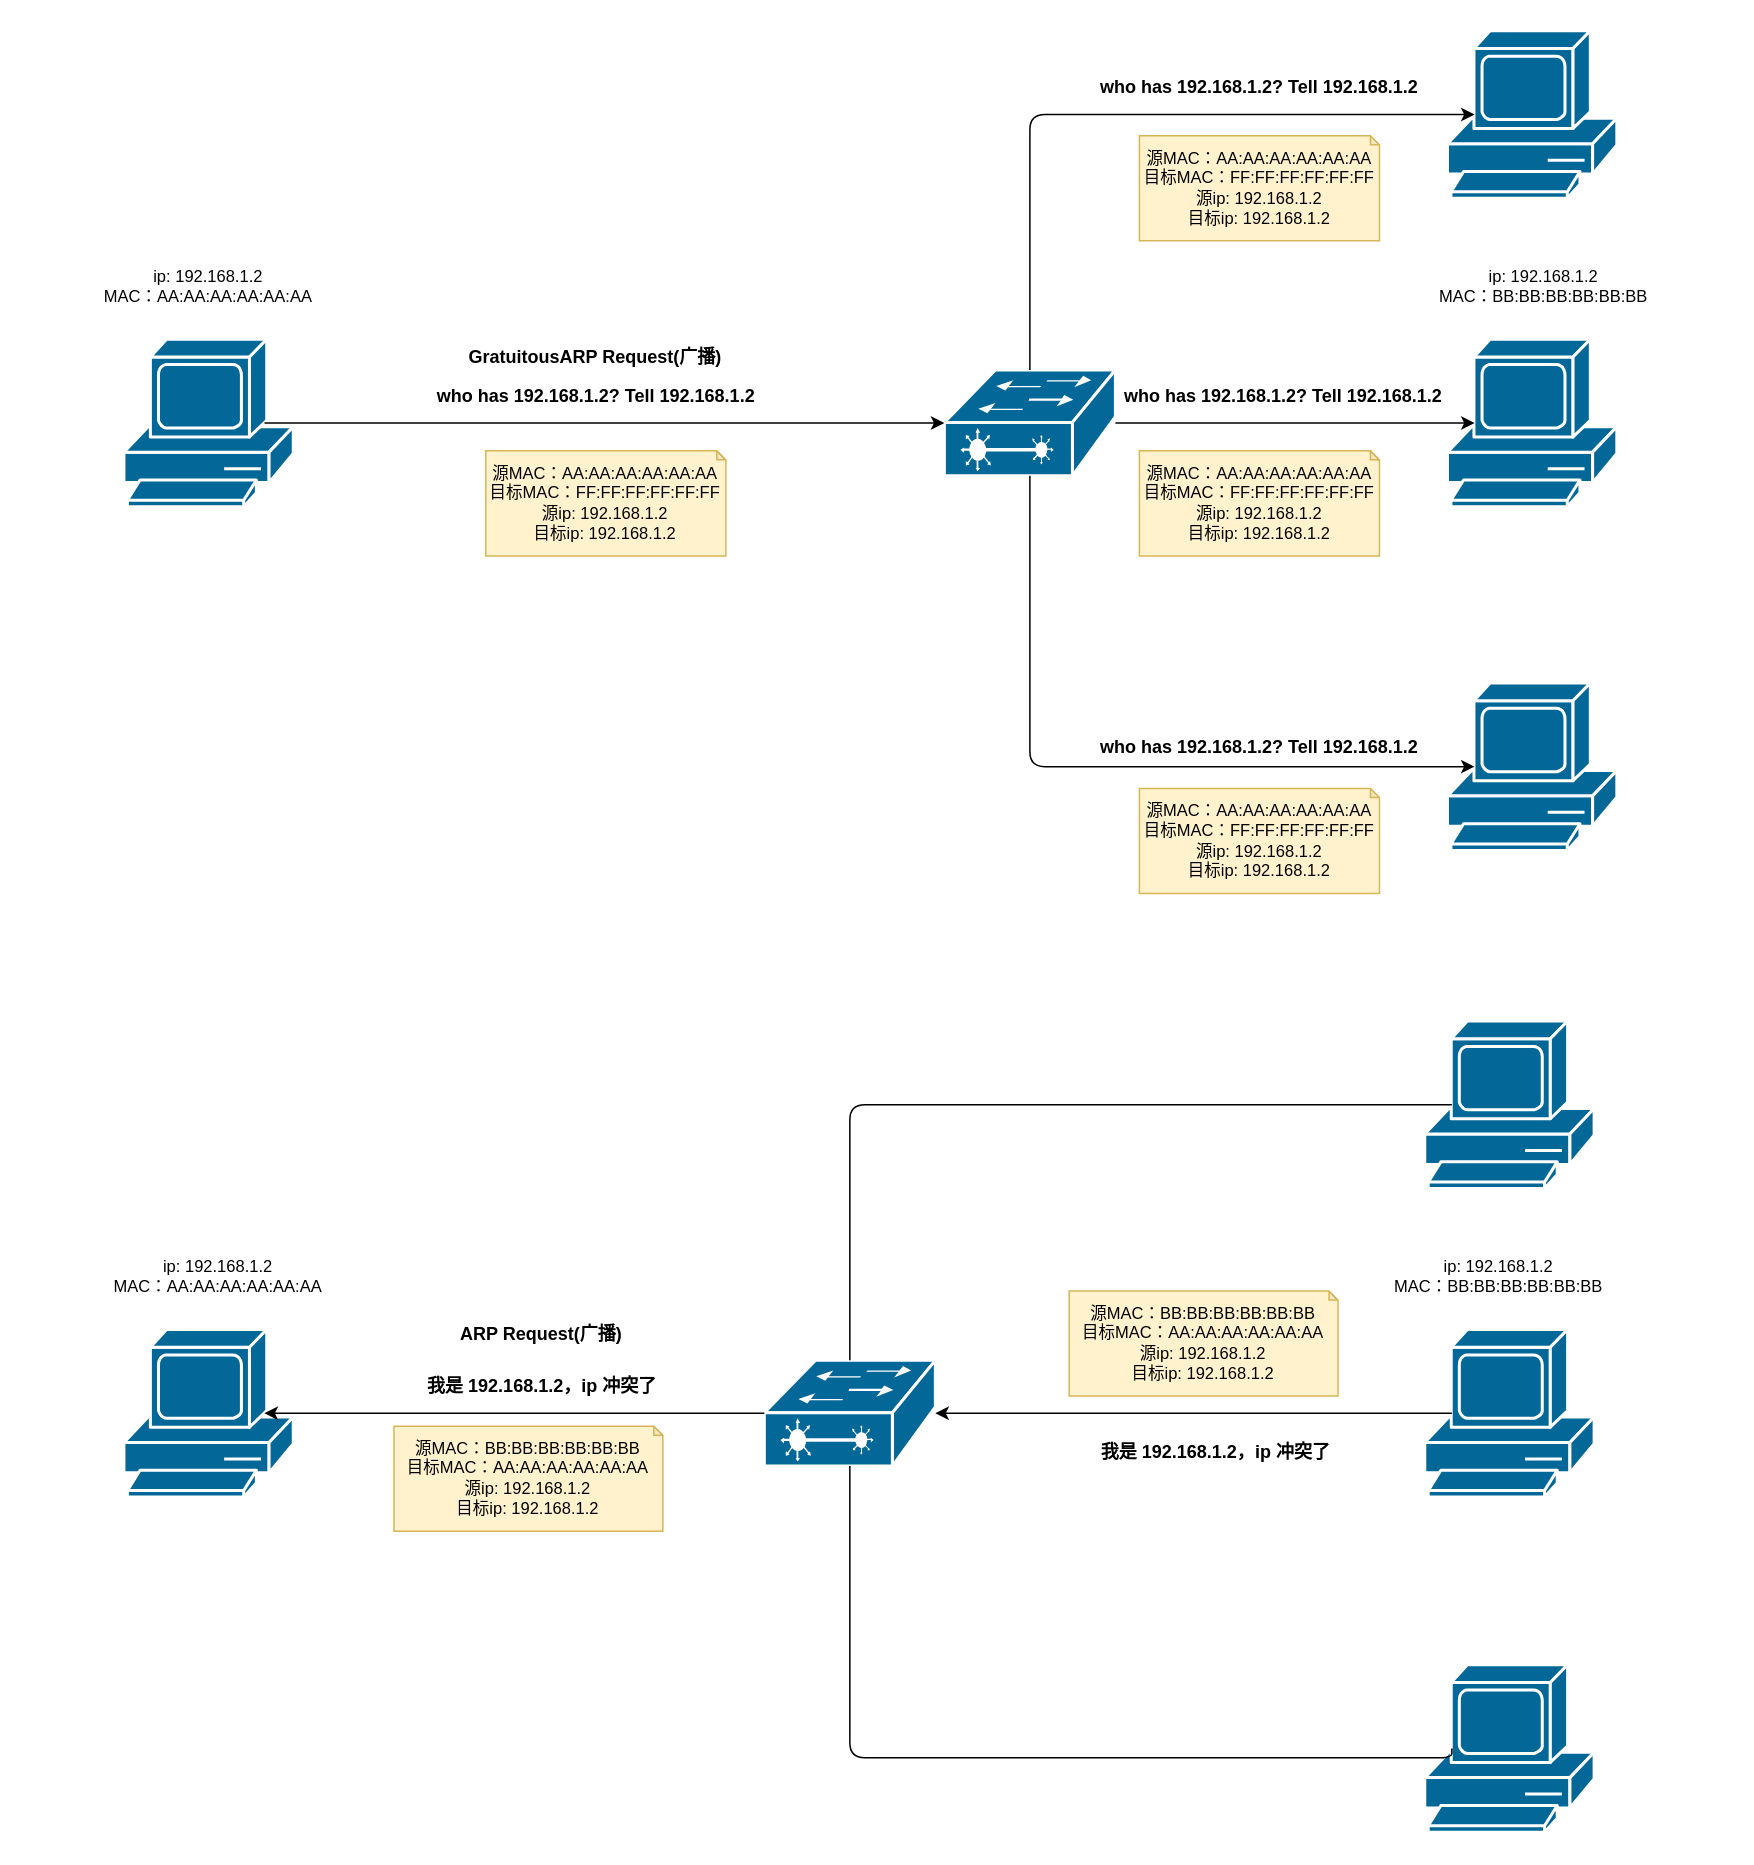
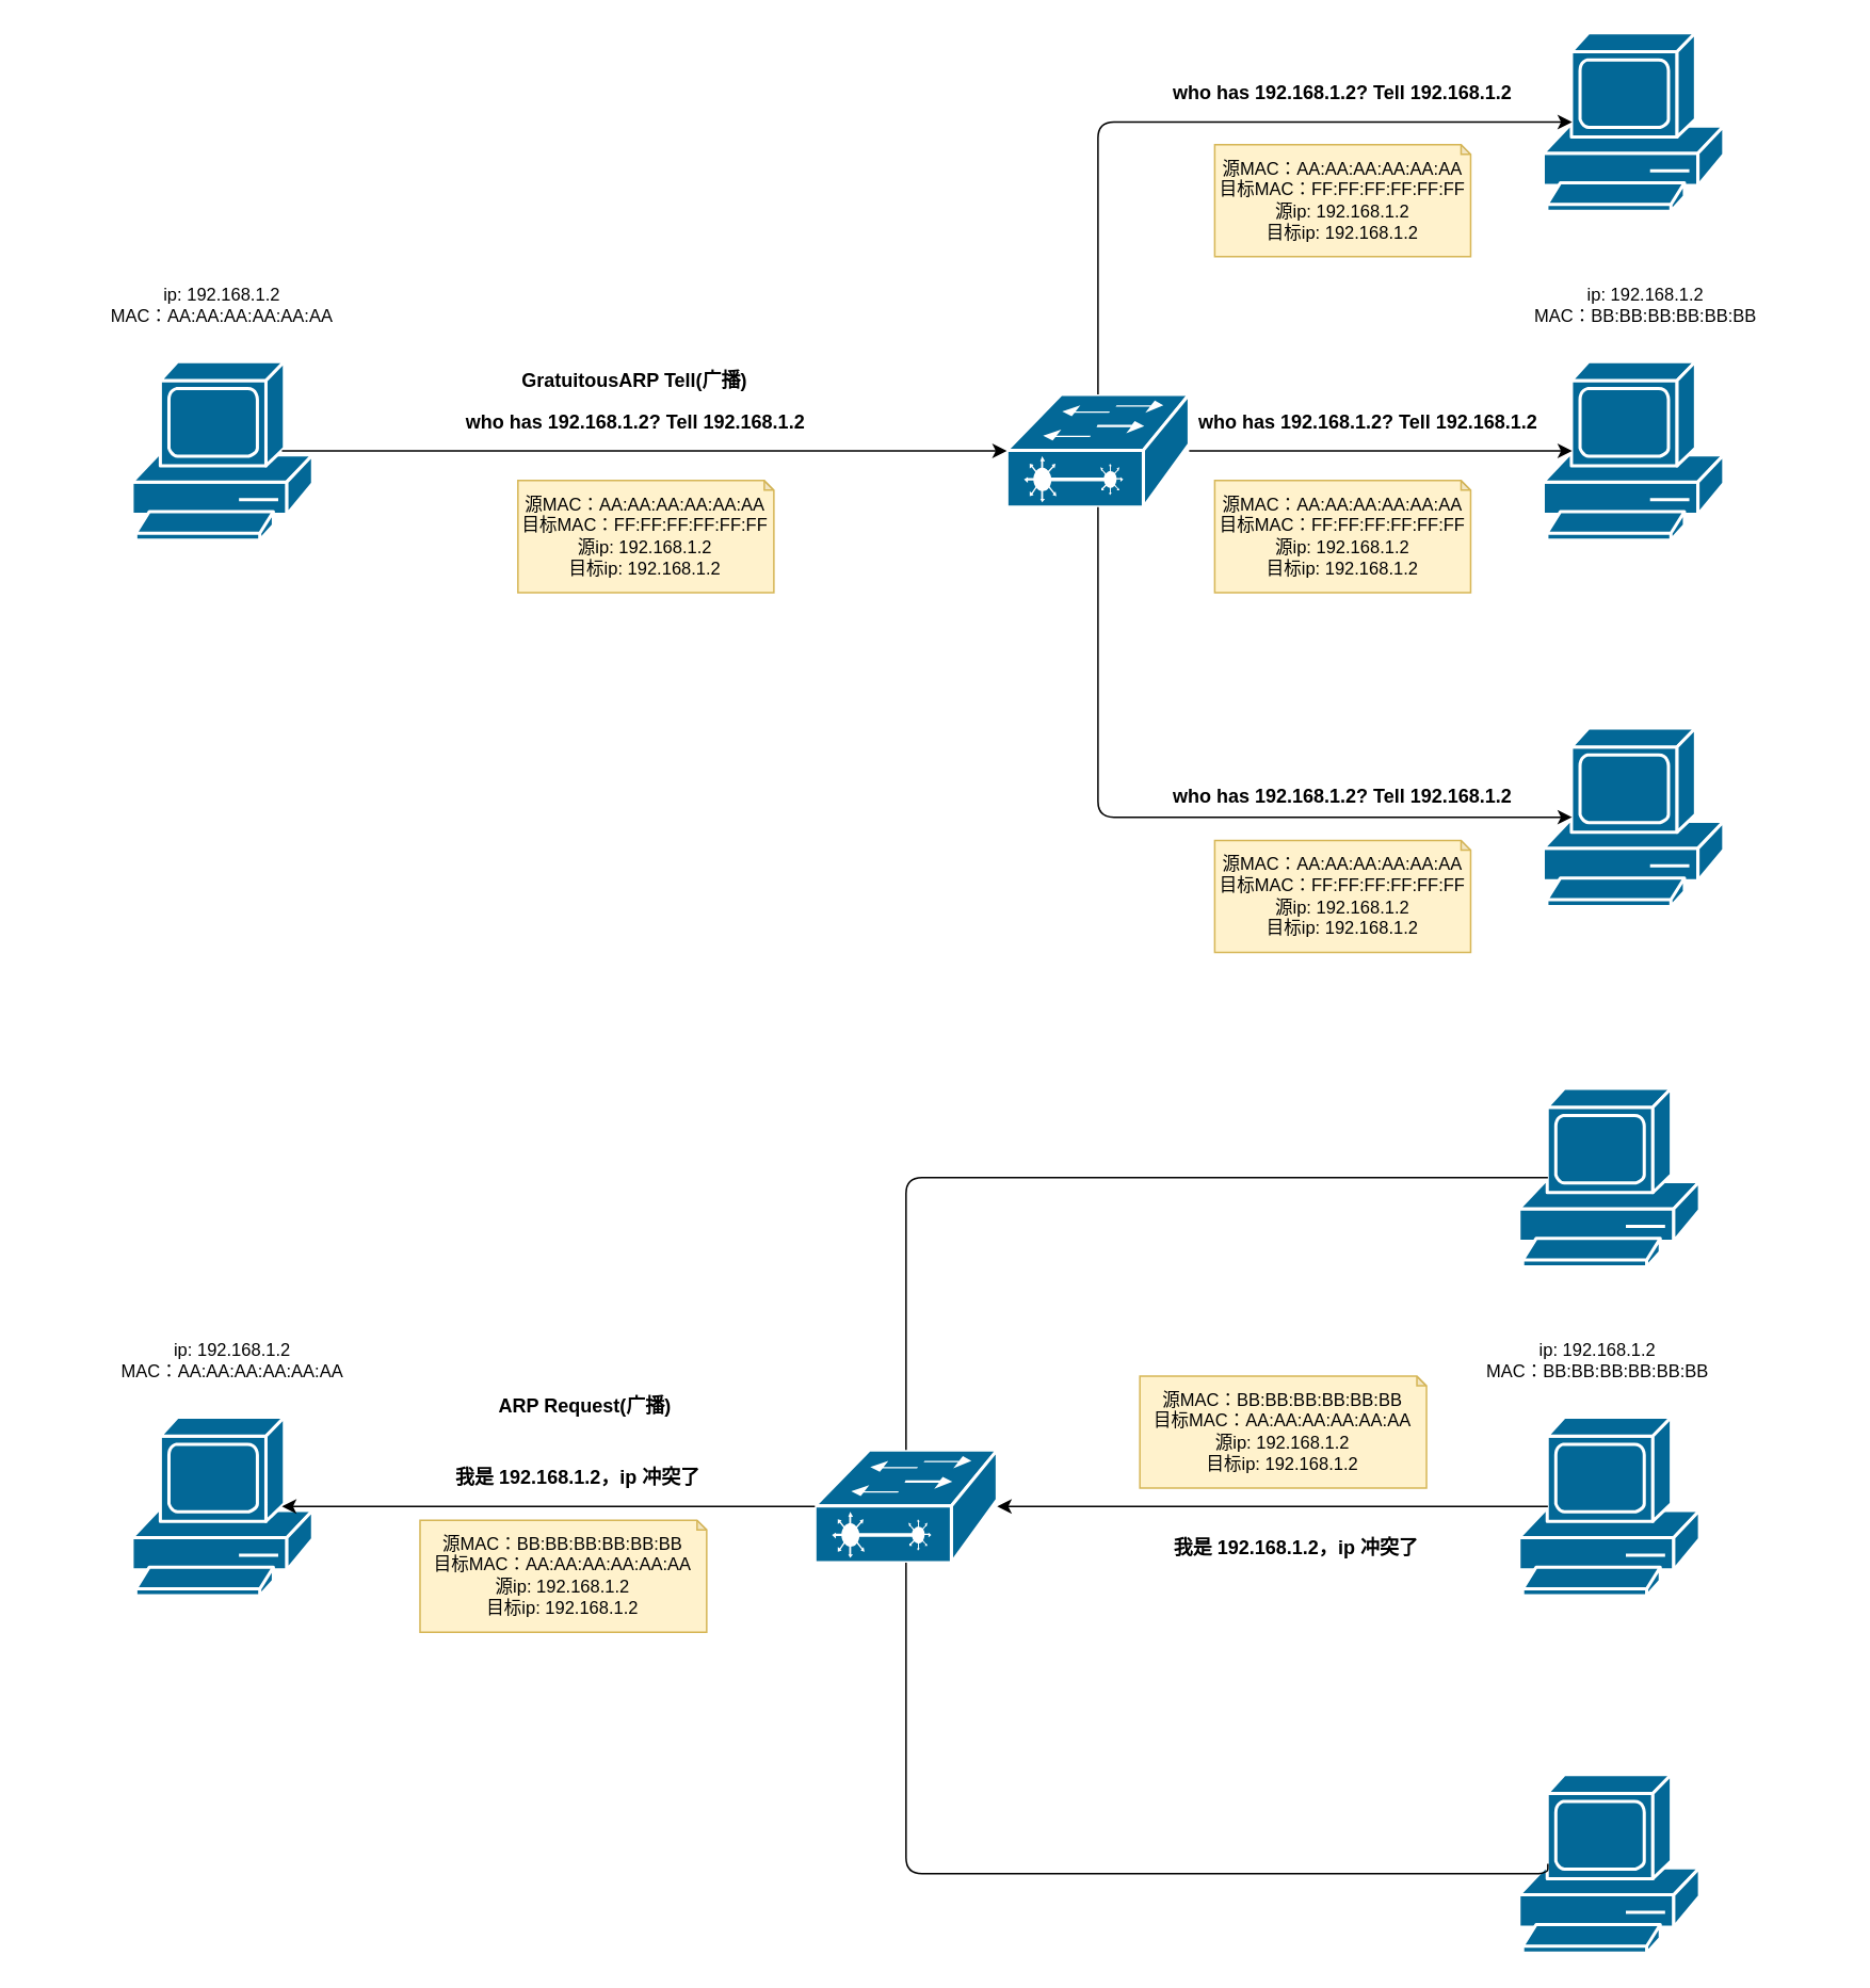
- <mxCell id="26" value="&lt;b&gt;GratuitousARP Request(广播)&lt;/b&gt;" style="text;html=1;align=center;verticalAlign=middle;whiteSpace=wrap;rounded=0;" vertex="1" parent="2"><mxGeometry x="290" y="200" width="173.28" height="35.24" as="geometry" /></mxCell>
+ <mxCell id="26" value="&lt;b&gt;GratuitousARP Tell(广播)&lt;/b&gt;" style="text;html=1;align=center;verticalAlign=middle;whiteSpace=wrap;rounded=0;" vertex="1" parent="2"><mxGeometry x="290" y="200" width="173.28" height="35.24" as="geometry" /></mxCell>
- <mxCell id="11" value="&lt;b&gt;ARP Request(广播)&lt;/b&gt;" style="text;html=1;align=center;verticalAlign=middle;whiteSpace=wrap;rounded=0;" vertex="1" parent="2"><mxGeometry x="270" y="850.91" width="141.2" height="35.24" as="geometry" /></mxCell>
+ <mxCell id="11" value="&lt;b&gt;ARP Request(广播)&lt;/b&gt;" style="text;html=1;align=center;verticalAlign=middle;whiteSpace=wrap;rounded=0;" vertex="1" parent="2"><mxGeometry x="275" y="840.91" width="141.2" height="35.24" as="geometry" /></mxCell>
